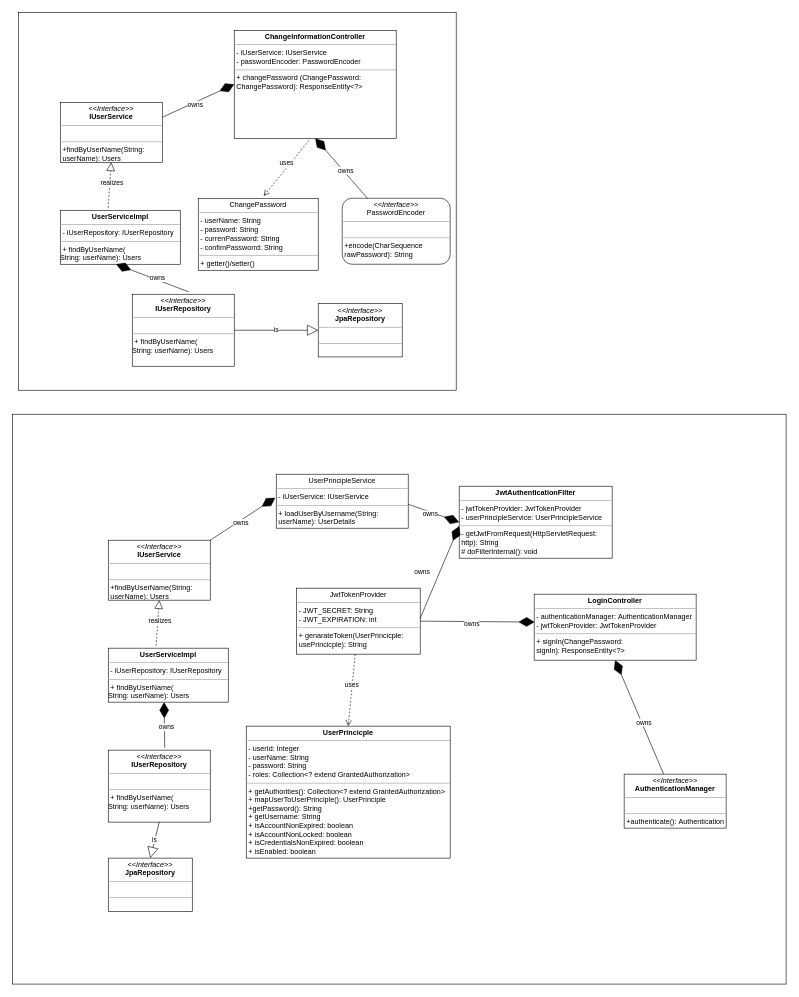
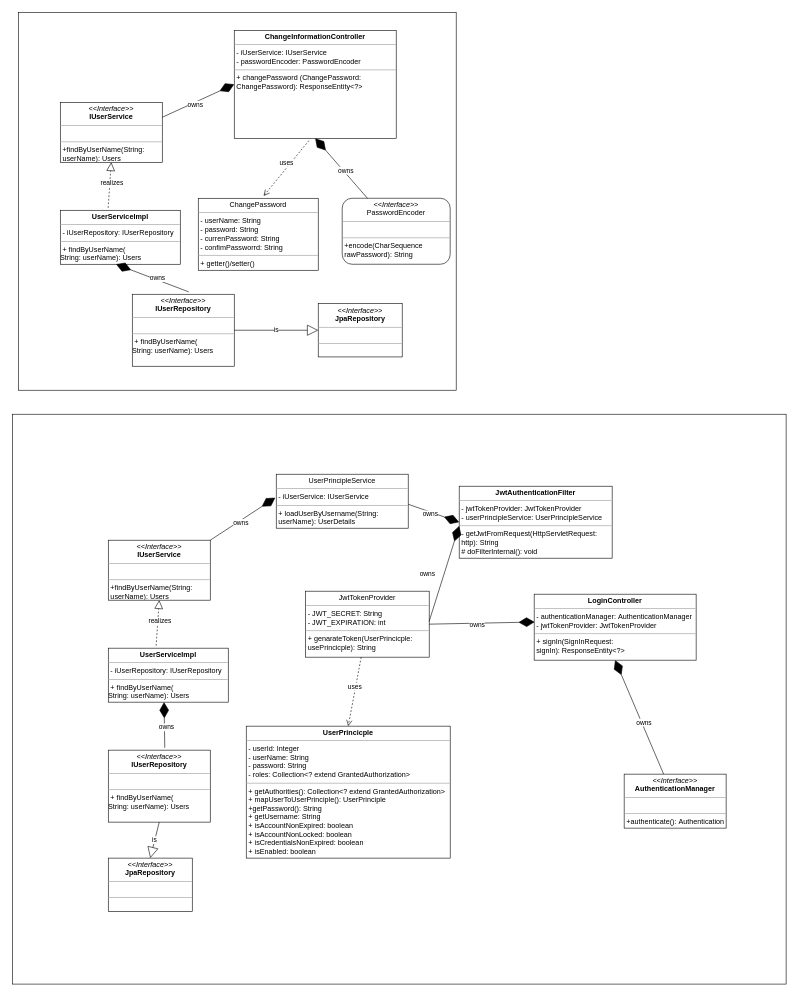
- <mxCell id="5" value="&lt;p style=&quot;margin:0px;margin-top:4px;text-align:center;&quot;&gt;&lt;b&gt;LoginController&lt;/b&gt;&lt;/p&gt;&lt;hr size=&quot;1&quot;&gt;&lt;p style=&quot;margin:0px;margin-left:4px;&quot;&gt;- authenticationManager&lt;span style=&quot;background-color: initial;&quot;&gt;:&amp;nbsp;&lt;/span&gt;AuthenticationManager&lt;/p&gt;&lt;p style=&quot;margin:0px;margin-left:4px;&quot;&gt;- jwtTokenProvider: JwtTokenProvider&amp;nbsp;&lt;/p&gt;&lt;hr size=&quot;1&quot;&gt;&lt;p style=&quot;margin:0px;margin-left:4px;&quot;&gt;+&amp;nbsp;signIn&lt;span style=&quot;background-color: initial;&quot;&gt;(ChangePassword: signIn):&amp;nbsp;&lt;/span&gt;ResponseEntity&amp;lt;?&amp;gt;&lt;/p&gt;" style="verticalAlign=top;align=left;overflow=fill;fontSize=12;fontFamily=Helvetica;html=1;whiteSpace=wrap;" parent="1" vertex="1"><mxGeometry x="890" y="990" width="270" height="110" as="geometry" /></mxCell>
+ <mxCell id="5" value="&lt;p style=&quot;margin:0px;margin-top:4px;text-align:center;&quot;&gt;&lt;b&gt;LoginController&lt;/b&gt;&lt;/p&gt;&lt;hr size=&quot;1&quot;&gt;&lt;p style=&quot;margin:0px;margin-left:4px;&quot;&gt;- authenticationManager&lt;span style=&quot;background-color: initial;&quot;&gt;:&amp;nbsp;&lt;/span&gt;AuthenticationManager&lt;/p&gt;&lt;p style=&quot;margin:0px;margin-left:4px;&quot;&gt;- jwtTokenProvider: JwtTokenProvider&amp;nbsp;&lt;/p&gt;&lt;hr size=&quot;1&quot;&gt;&lt;p style=&quot;margin:0px;margin-left:4px;&quot;&gt;+&amp;nbsp;signIn&lt;span style=&quot;background-color: initial;&quot;&gt;(SignInRequest: signIn):&amp;nbsp;&lt;/span&gt;ResponseEntity&amp;lt;?&amp;gt;&lt;/p&gt;" style="verticalAlign=top;align=left;overflow=fill;fontSize=12;fontFamily=Helvetica;html=1;whiteSpace=wrap;" parent="1" vertex="1"><mxGeometry x="890" y="990" width="270" height="110" as="geometry" /></mxCell>
- <mxCell id="15" value="&lt;p style=&quot;margin:0px;margin-top:4px;text-align:center;&quot;&gt;J&lt;span style=&quot;text-align: left;&quot;&gt;wtTokenProvider&lt;/span&gt;&lt;br&gt;&lt;/p&gt;&lt;hr size=&quot;1&quot;&gt;&lt;p style=&quot;margin:0px;margin-left:4px;&quot;&gt;- JWT_SECRET&lt;span style=&quot;background-color: initial;&quot;&gt;: String&lt;/span&gt;&lt;/p&gt;&lt;p style=&quot;margin:0px;margin-left:4px;&quot;&gt;-&amp;nbsp;JWT_EXPIRATION: int&lt;/p&gt;&lt;hr size=&quot;1&quot;&gt;&lt;p style=&quot;margin:0px;margin-left:4px;&quot;&gt;+&amp;nbsp;genarateToken&lt;span style=&quot;background-color: initial;&quot;&gt;(UserPrincicple: usePrincicple):&amp;nbsp;&lt;/span&gt;String&lt;/p&gt;" style="verticalAlign=top;align=left;overflow=fill;fontSize=12;fontFamily=Helvetica;html=1;whiteSpace=wrap;" parent="1" vertex="1"><mxGeometry x="494" y="980" width="206" height="110" as="geometry" /></mxCell>
+ <mxCell id="15" value="&lt;p style=&quot;margin:0px;margin-top:4px;text-align:center;&quot;&gt;J&lt;span style=&quot;text-align: left;&quot;&gt;wtTokenProvider&lt;/span&gt;&lt;br&gt;&lt;/p&gt;&lt;hr size=&quot;1&quot;&gt;&lt;p style=&quot;margin:0px;margin-left:4px;&quot;&gt;- JWT_SECRET&lt;span style=&quot;background-color: initial;&quot;&gt;: String&lt;/span&gt;&lt;/p&gt;&lt;p style=&quot;margin:0px;margin-left:4px;&quot;&gt;-&amp;nbsp;JWT_EXPIRATION: int&lt;/p&gt;&lt;hr size=&quot;1&quot;&gt;&lt;p style=&quot;margin:0px;margin-left:4px;&quot;&gt;+&amp;nbsp;genarateToken&lt;span style=&quot;background-color: initial;&quot;&gt;(UserPrincicple: usePrincicple):&amp;nbsp;&lt;/span&gt;String&lt;/p&gt;" style="verticalAlign=top;align=left;overflow=fill;fontSize=12;fontFamily=Helvetica;html=1;whiteSpace=wrap;" parent="1" vertex="1"><mxGeometry x="509" y="985" width="206" height="110" as="geometry" /></mxCell>
